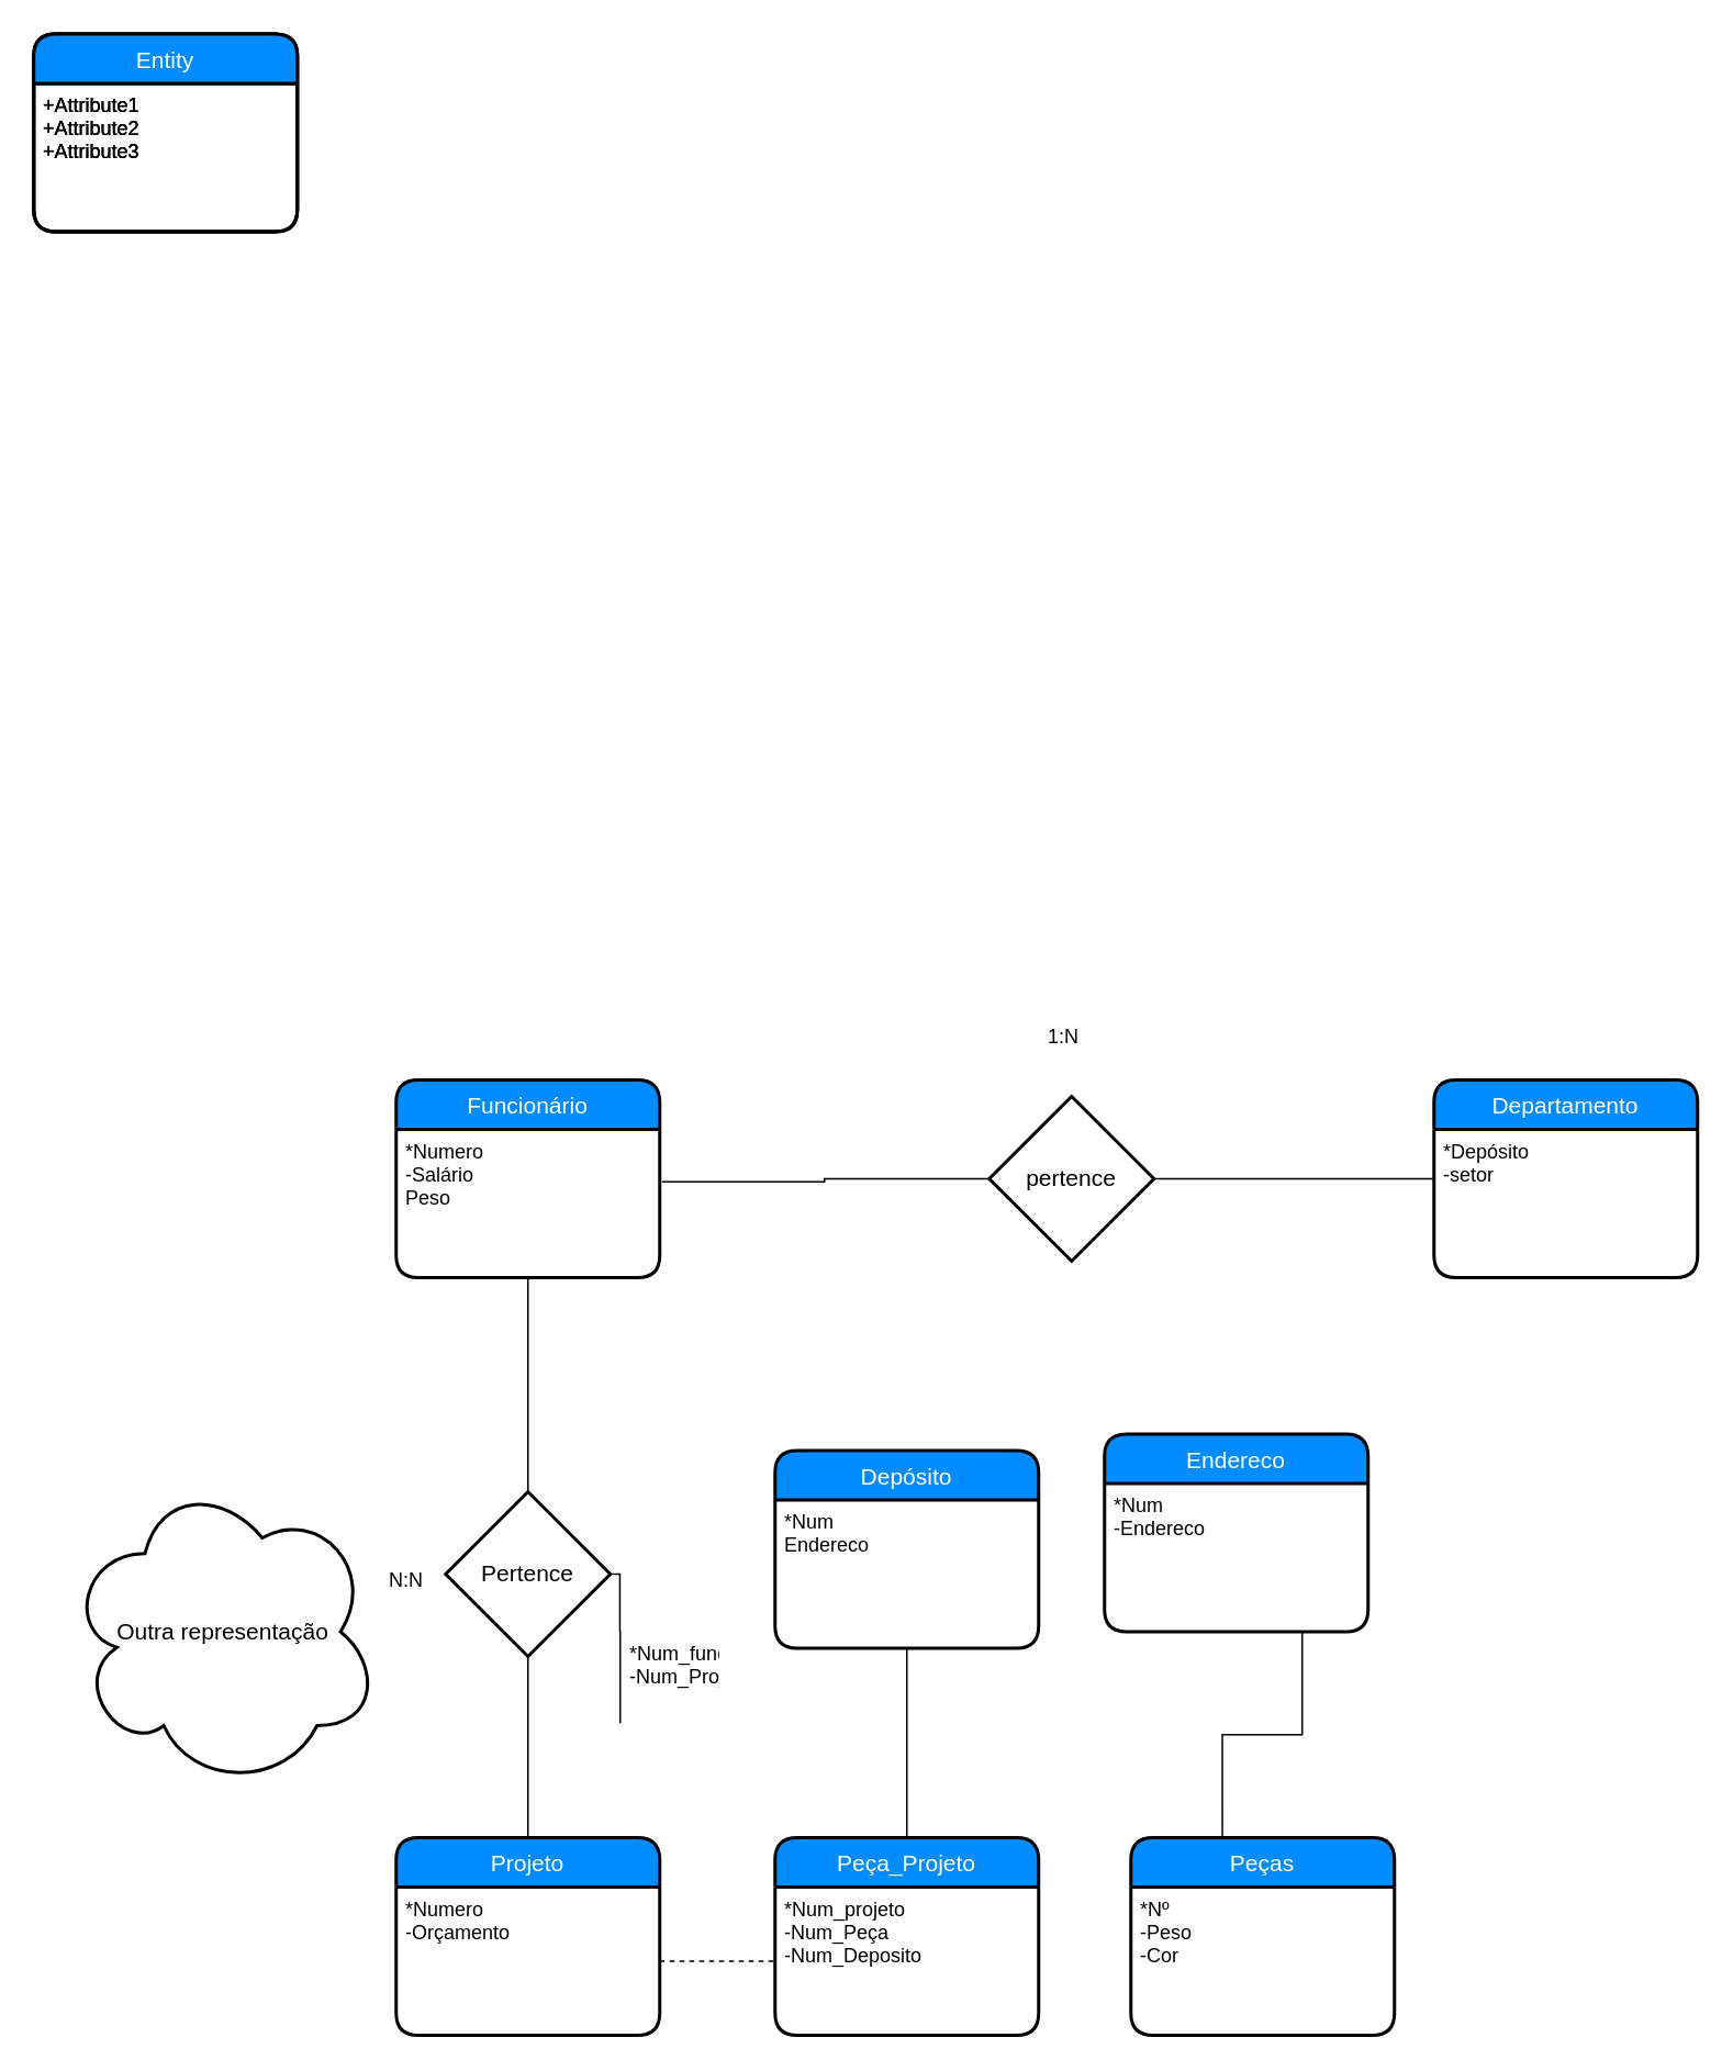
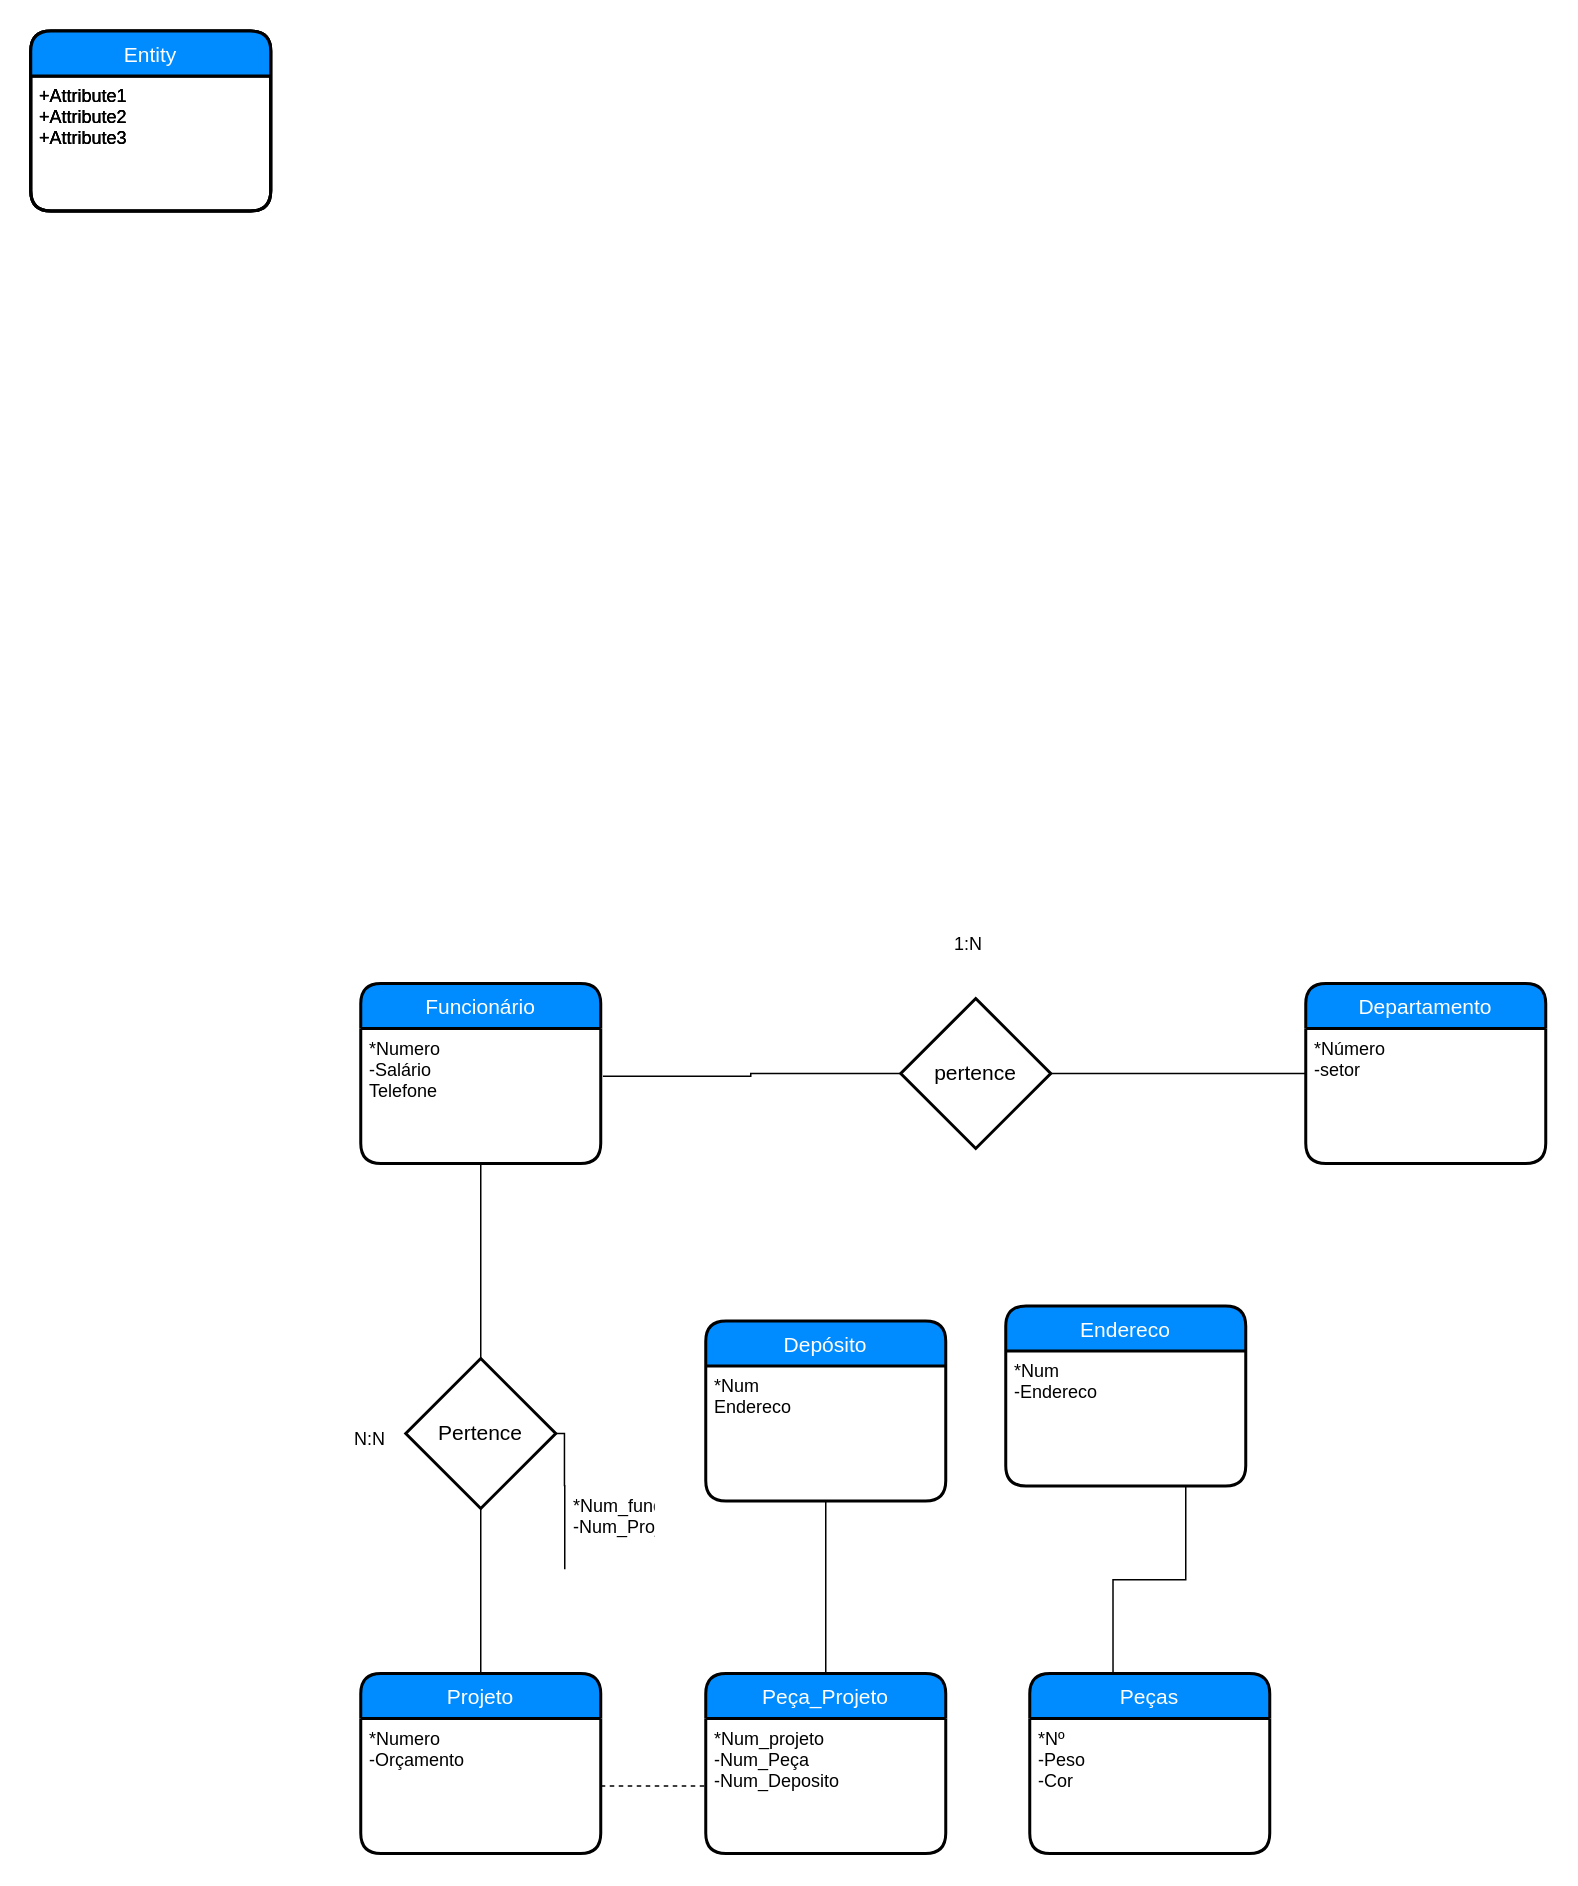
- <mxCell id="3" value="*Numero&#10;-Salário&#10;Peso" style="align=left;strokeColor=none;fillColor=none;spacingLeft=4;fontSize=12;verticalAlign=top;resizable=0;rotatable=0;part=1;" vertex="1" parent="2"><mxGeometry y="30" width="160" height="90" as="geometry" /></mxCell>
+ <mxCell id="3" value="*Numero&#10;-Salário&#10;Telefone" style="align=left;strokeColor=none;fillColor=none;spacingLeft=4;fontSize=12;verticalAlign=top;resizable=0;rotatable=0;part=1;" vertex="1" parent="2"><mxGeometry y="30" width="160" height="90" as="geometry" /></mxCell>
- <mxCell id="14" value="*Depósito&#10;-setor" style="align=left;strokeColor=none;fillColor=none;spacingLeft=4;fontSize=12;verticalAlign=top;resizable=0;rotatable=0;part=1;" vertex="1" parent="13"><mxGeometry y="30" width="160" height="90" as="geometry" /></mxCell>
+ <mxCell id="14" value="*Número&#10;-setor" style="align=left;strokeColor=none;fillColor=none;spacingLeft=4;fontSize=12;verticalAlign=top;resizable=0;rotatable=0;part=1;" vertex="1" parent="13"><mxGeometry y="30" width="160" height="90" as="geometry" /></mxCell>
- <mxCell id="29" value="Outra representação&lt;br&gt;" style="ellipse;shape=cloud;strokeWidth=2;fontSize=14;whiteSpace=wrap;html=1;align=center;" vertex="1" parent="1"><mxGeometry x="40" y="895" width="190" height="190" as="geometry" /></mxCell>
